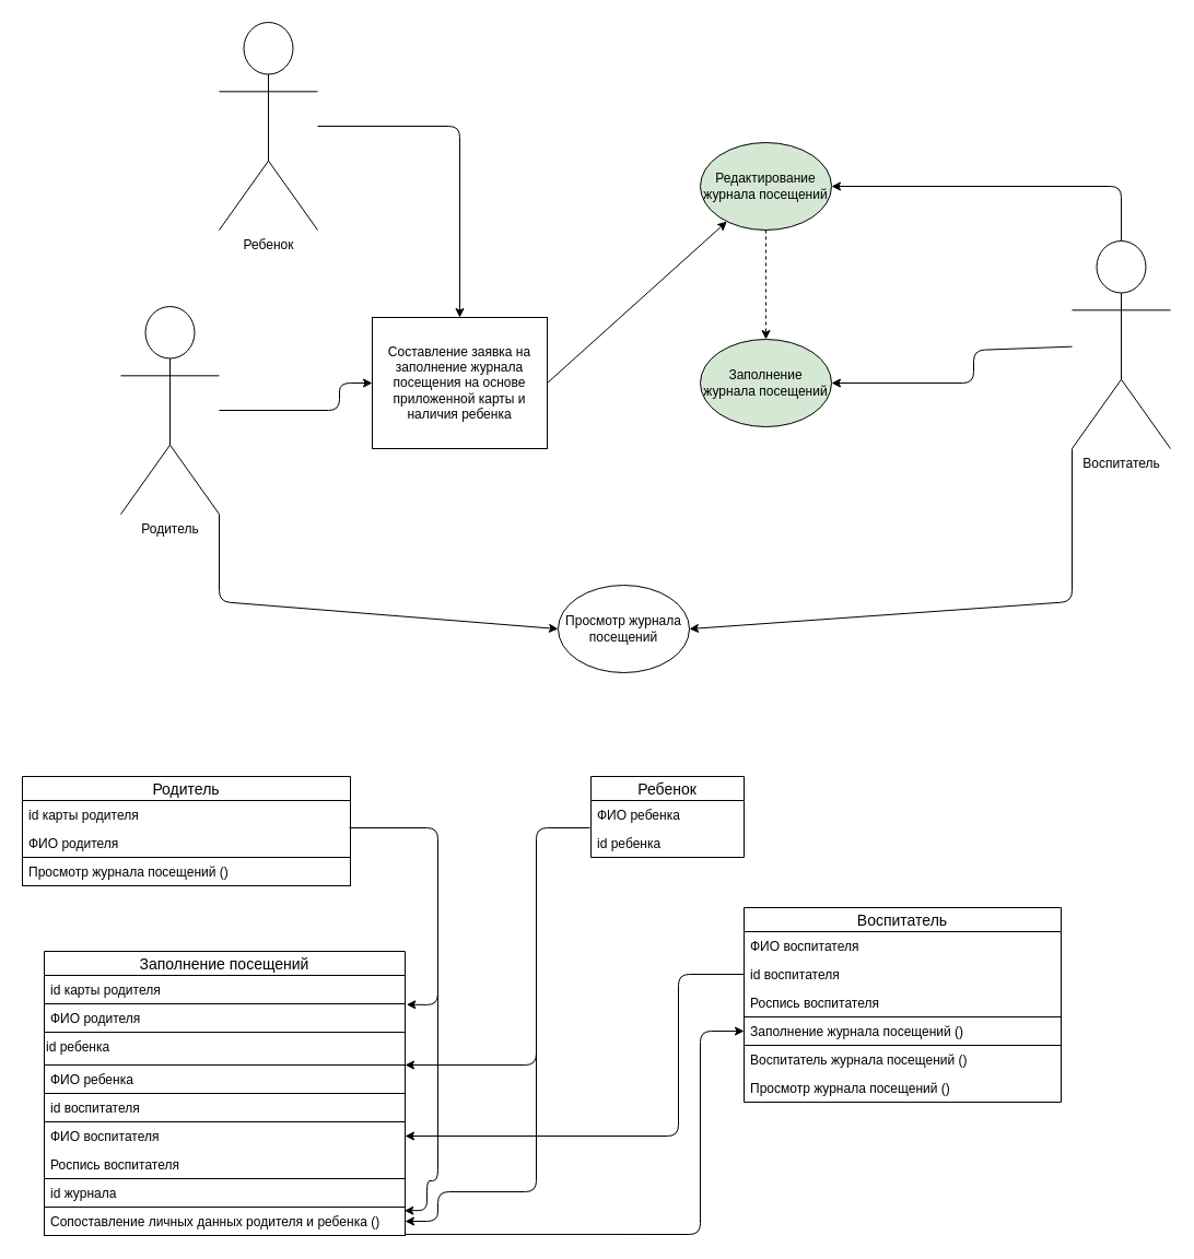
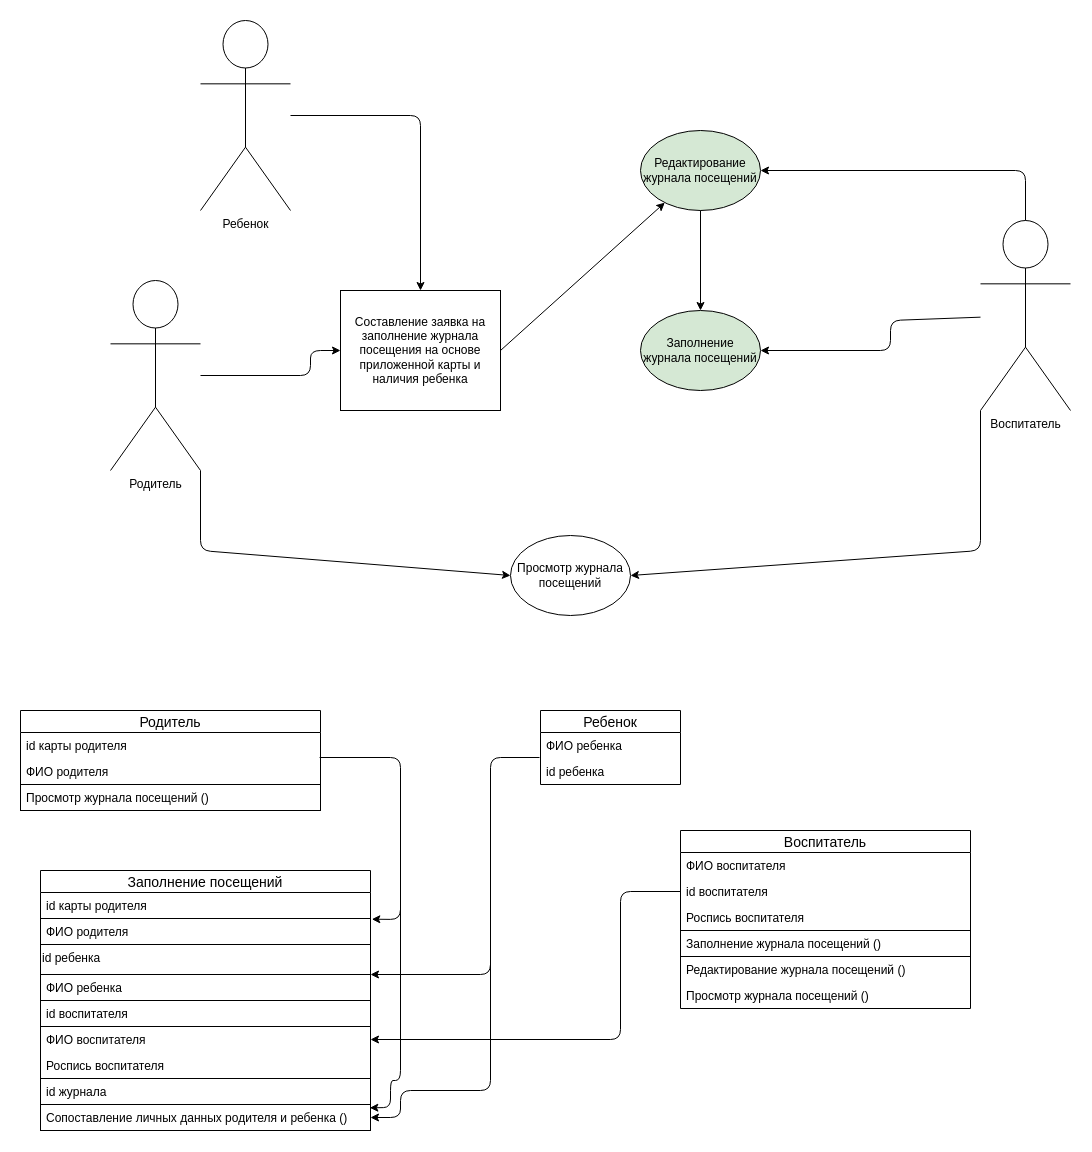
- <mxCell id="47" value="" style="endArrow=classic;html=1;exitX=0.5;exitY=1;exitDx=0;exitDy=0;entryX=0.5;entryY=0;entryDx=0;entryDy=0;dashed=1;" edge="1" parent="1" source="45" target="42"><mxGeometry width="50" height="50" relative="1" as="geometry"><mxPoint x="600" y="300" as="sourcePoint" /><mxPoint x="650" y="250" as="targetPoint" /></mxGeometry></mxCell>
+ <mxCell id="47" value="" style="endArrow=classic;html=1;exitX=0.5;exitY=1;exitDx=0;exitDy=0;entryX=0.5;entryY=0;entryDx=0;entryDy=0;" edge="1" parent="1" source="45" target="42"><mxGeometry width="50" height="50" relative="1" as="geometry"><mxPoint x="600" y="300" as="sourcePoint" /><mxPoint x="650" y="250" as="targetPoint" /></mxGeometry></mxCell>
- <mxCell id="12" value="Воспитатель журнала посещений ()" style="text;strokeColor=none;fillColor=none;spacingLeft=4;spacingRight=4;overflow=hidden;rotatable=0;points=[[0,0.5],[1,0.5]];portConstraint=eastwest;fontSize=12;" vertex="1" parent="7"><mxGeometry y="126" width="290" height="26" as="geometry" /></mxCell>
+ <mxCell id="12" value="Редактирование журнала посещений ()" style="text;strokeColor=none;fillColor=none;spacingLeft=4;spacingRight=4;overflow=hidden;rotatable=0;points=[[0,0.5],[1,0.5]];portConstraint=eastwest;fontSize=12;" vertex="1" parent="7"><mxGeometry y="126" width="290" height="26" as="geometry" /></mxCell>
- <mxCell id="31" value="" style="endArrow=classic;html=1;exitX=1;exitY=0.959;exitDx=0;exitDy=0;entryX=0;entryY=0.5;entryDx=0;entryDy=0;exitPerimeter=0;" edge="1" parent="1" source="26" target="11"><mxGeometry width="50" height="50" relative="1" as="geometry"><mxPoint x="540" y="1120" as="sourcePoint" /><mxPoint x="590" y="1070" as="targetPoint" /><Array as="points"><mxPoint x="640" y="1129" /><mxPoint x="640" y="943" /></Array></mxGeometry></mxCell>
